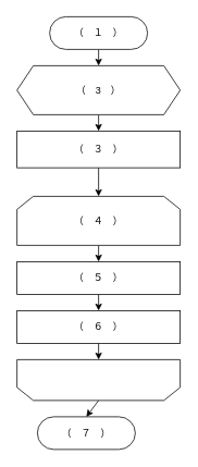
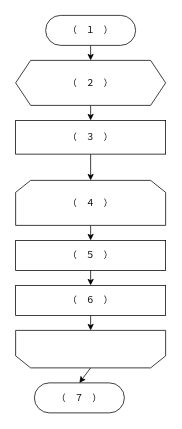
- <mxCell id="7" value="（　3　）" style="shape=hexagon;perimeter=hexagonPerimeter2;whiteSpace=wrap;html=1;fixedSize=1;" vertex="1" parent="1"><mxGeometry x="20" y="80" width="200" height="60" as="geometry" /></mxCell>
+ <mxCell id="7" value="（　２　）" style="shape=hexagon;perimeter=hexagonPerimeter2;whiteSpace=wrap;html=1;fixedSize=1;" vertex="1" parent="1"><mxGeometry x="20" y="80" width="200" height="60" as="geometry" /></mxCell>
